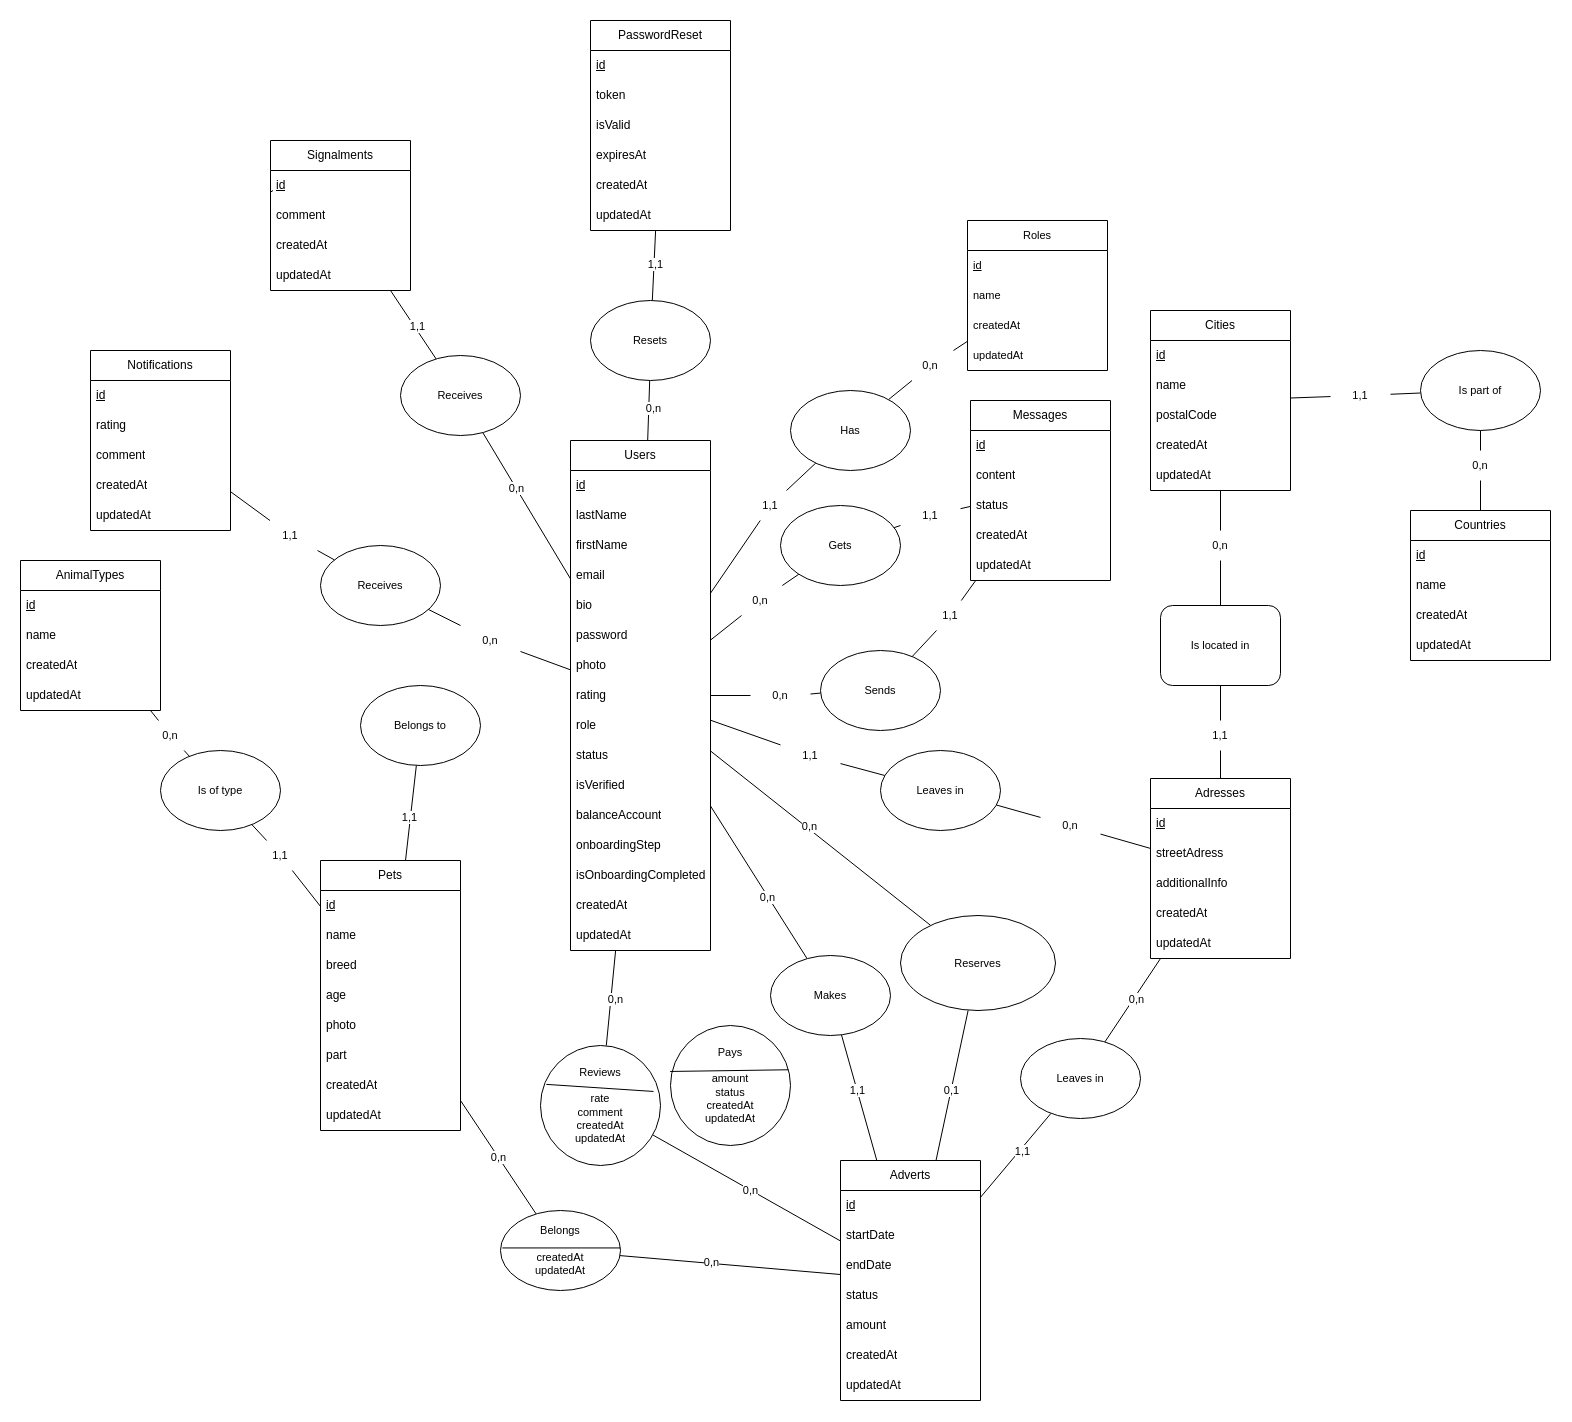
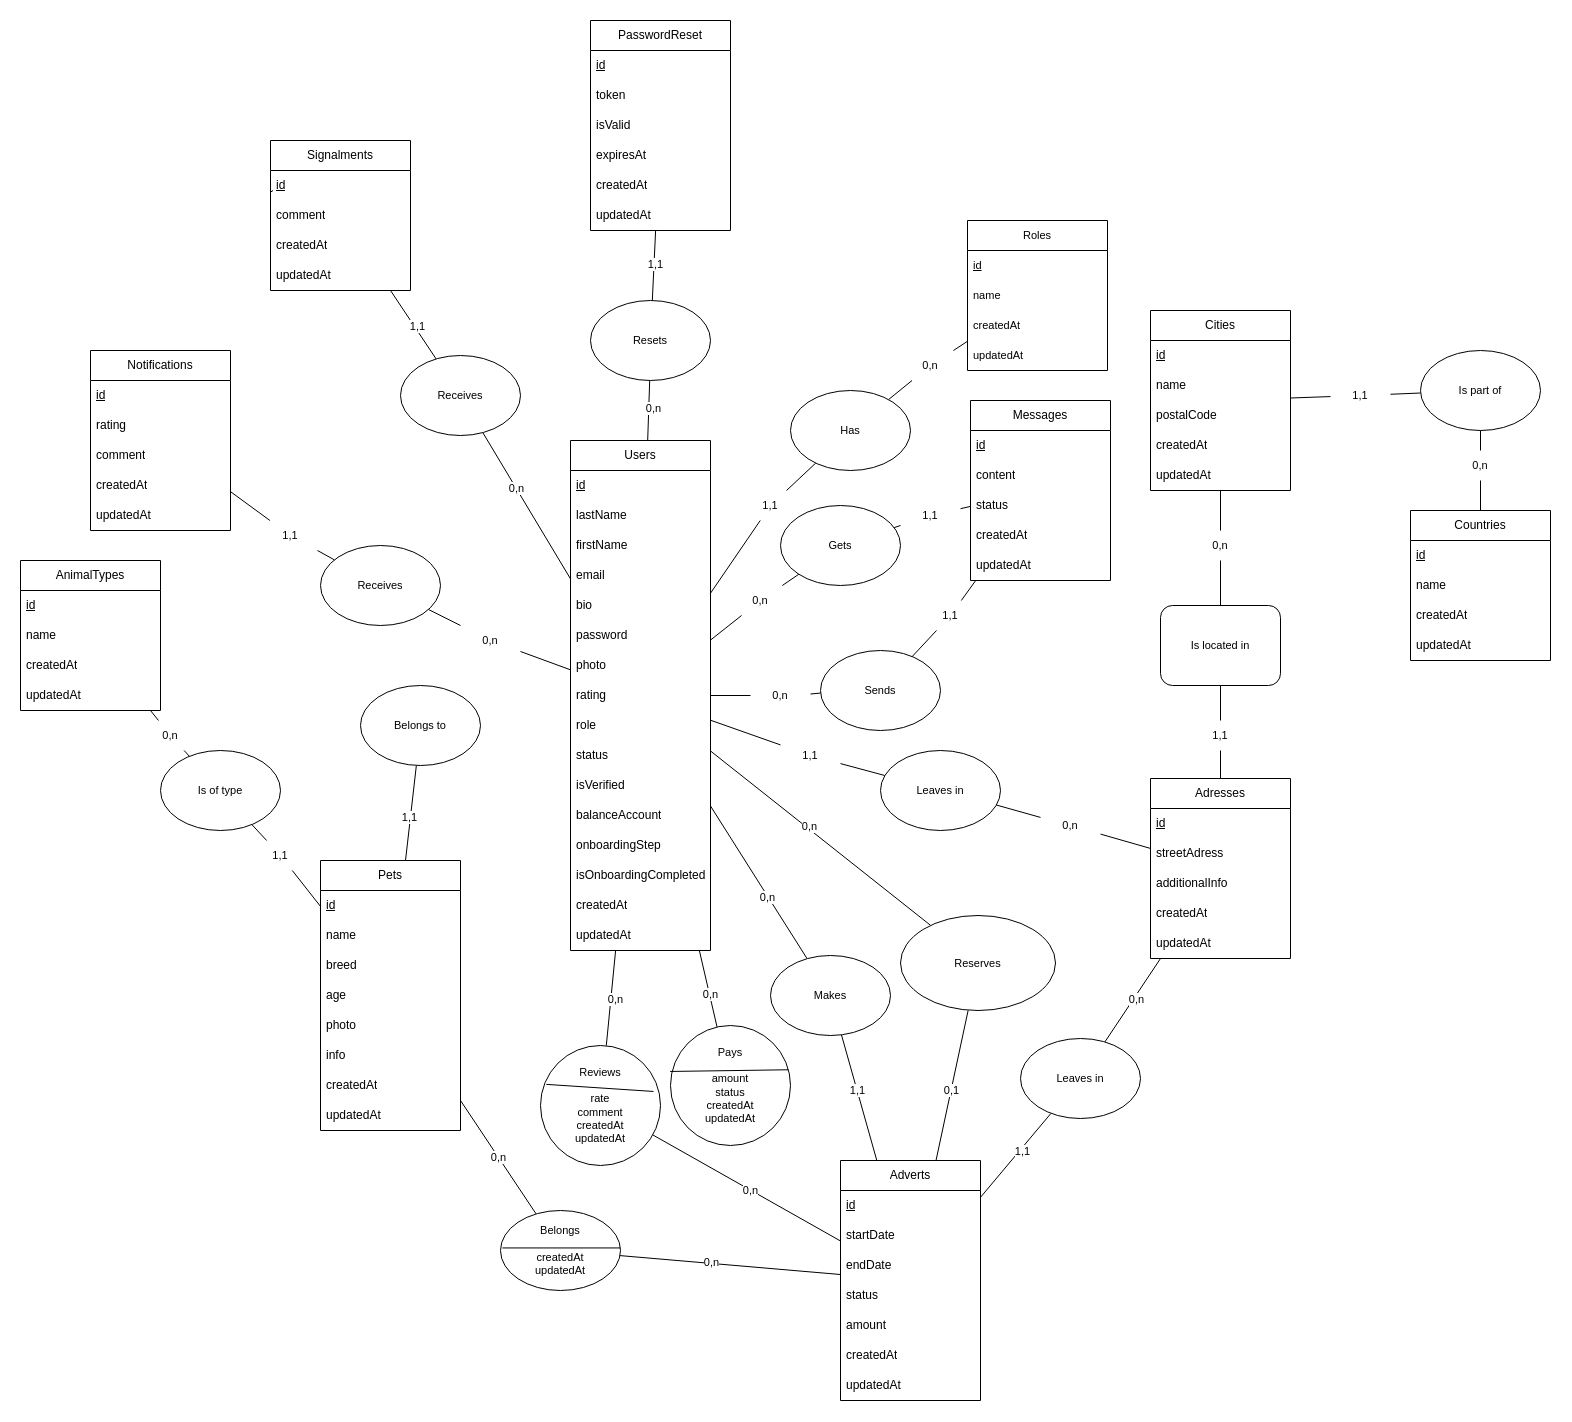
+ <mxCell id="159" style="rounded=0;orthogonalLoop=1;jettySize=auto;html=1;endArrow=none;startFill=0;" parent="1" source="161" target="3" edge="1"><mxGeometry relative="1" as="geometry" /></mxCell>
+ <mxCell id="160" value="0,n" style="edgeLabel;html=1;align=center;verticalAlign=middle;resizable=0;points=[];fontFamily=Helvetica;fontSize=11;fontColor=default;labelBackgroundColor=default;" parent="159" vertex="1" connectable="0"><mxGeometry x="-0.121" y="-1" relative="1" as="geometry"><mxPoint y="1" as="offset" /></mxGeometry></mxCell>
- <mxCell id="28" value="part" style="text;strokeColor=none;fillColor=none;align=left;verticalAlign=middle;spacingLeft=4;spacingRight=4;overflow=hidden;points=[[0,0.5],[1,0.5]];portConstraint=eastwest;rotatable=0;whiteSpace=wrap;html=1;" parent="22" vertex="1"><mxGeometry y="180" width="140" height="30" as="geometry" /></mxCell>
+ <mxCell id="28" value="info" style="text;strokeColor=none;fillColor=none;align=left;verticalAlign=middle;spacingLeft=4;spacingRight=4;overflow=hidden;points=[[0,0.5],[1,0.5]];portConstraint=eastwest;rotatable=0;whiteSpace=wrap;html=1;" parent="22" vertex="1"><mxGeometry y="180" width="140" height="30" as="geometry" /></mxCell>
